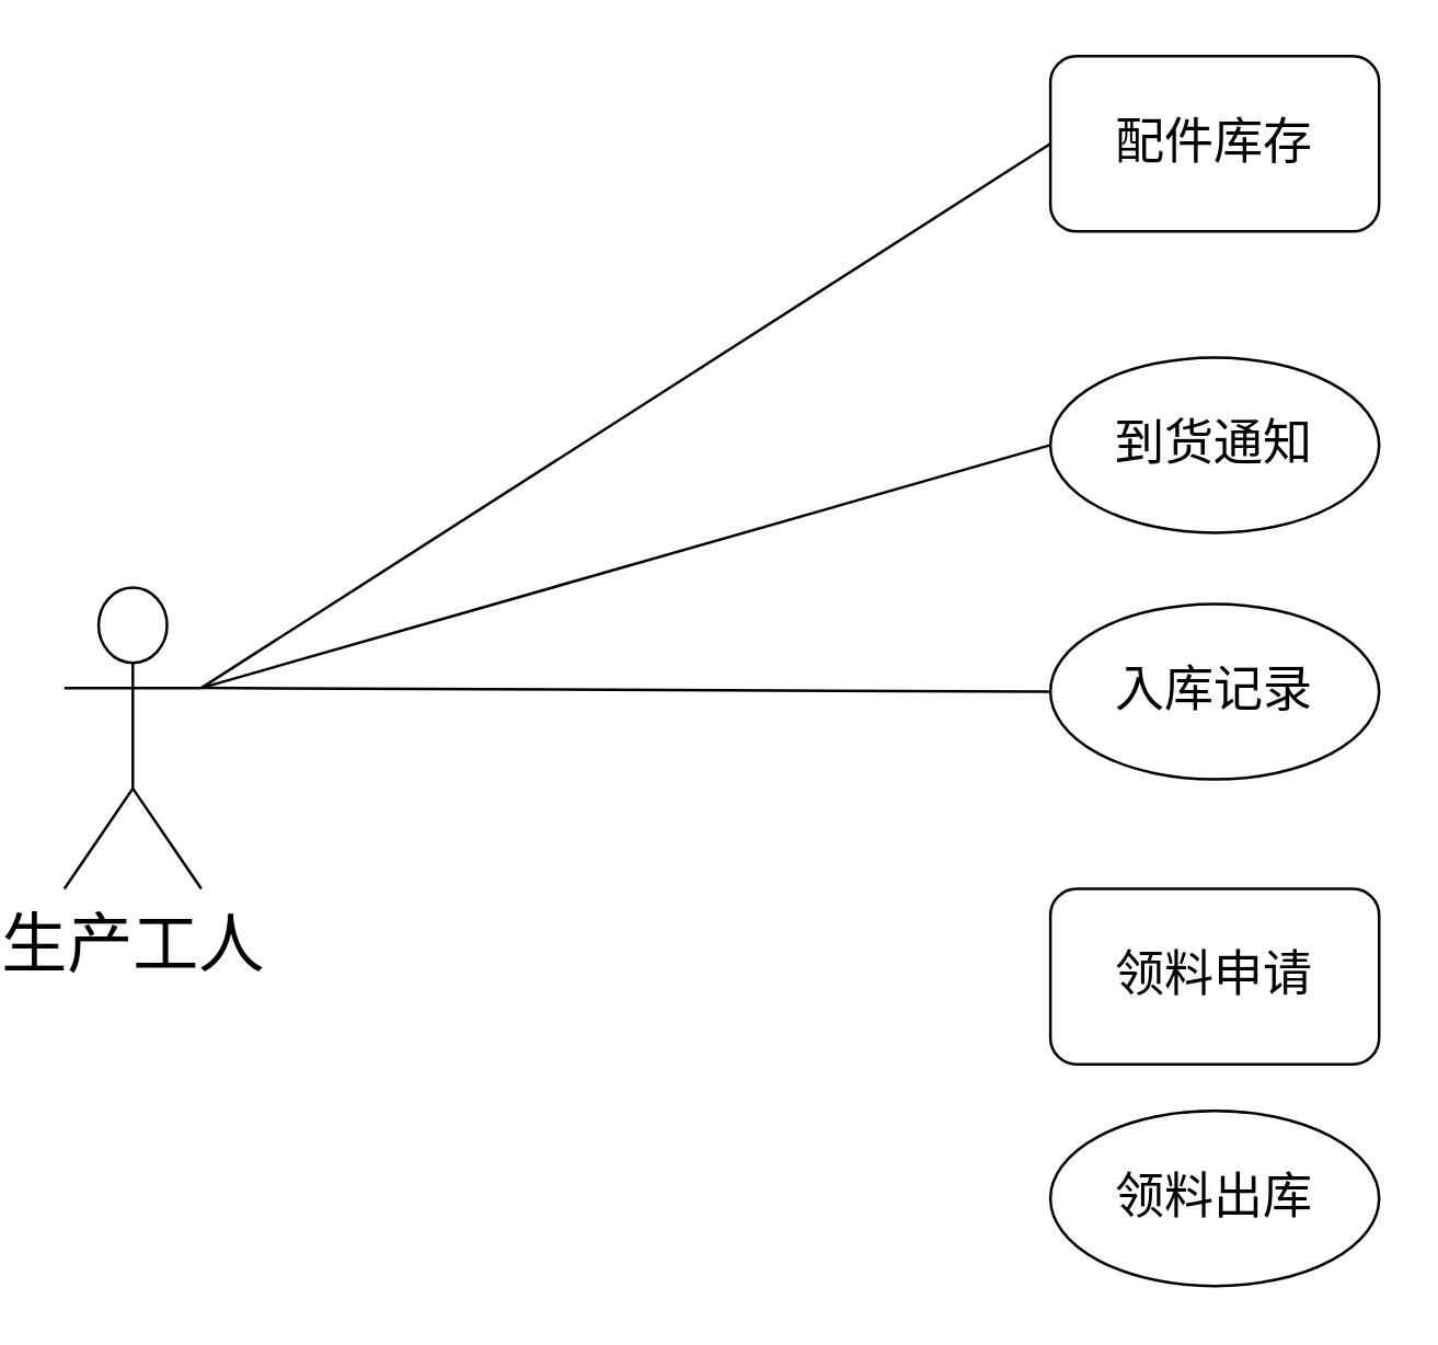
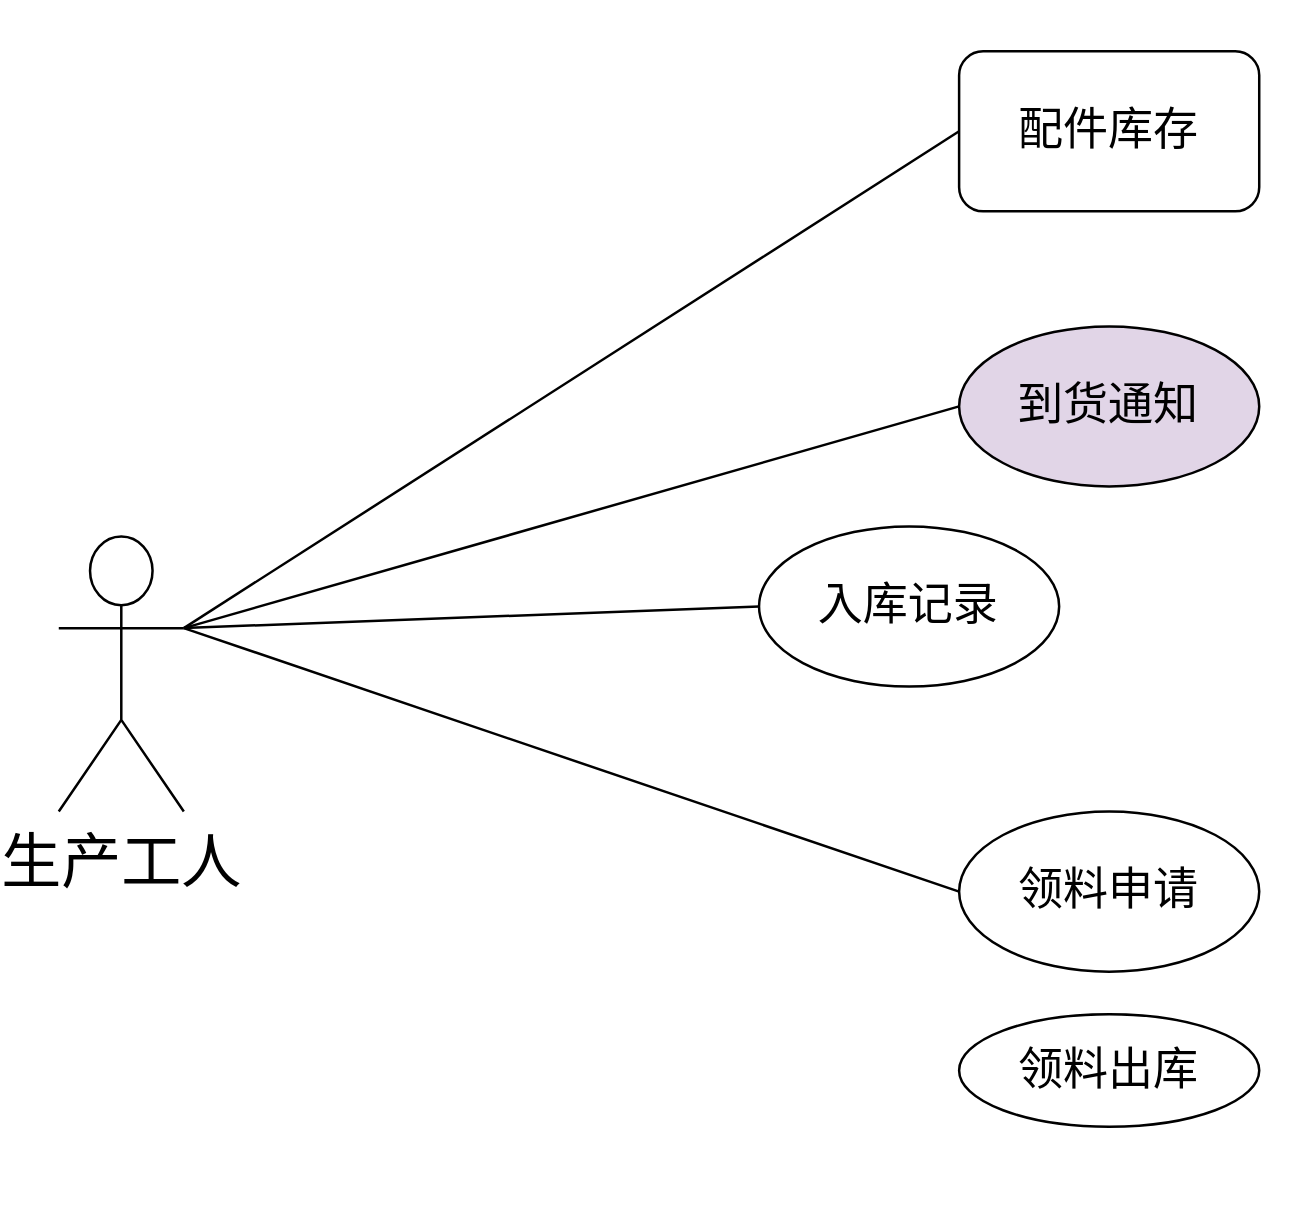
- <mxCell id="4" value="&lt;font style=&quot;font-size: 18px;&quot;&gt;到货通知&lt;/font&gt;" style="ellipse;whiteSpace=wrap;html=1;" vertex="1" parent="1"><mxGeometry x="380" y="130" width="120" height="64" as="geometry" /></mxCell>
+ <mxCell id="4" value="&lt;font style=&quot;font-size: 18px;&quot;&gt;到货通知&lt;/font&gt;" style="ellipse;whiteSpace=wrap;html=1;fillColor=#e1d5e7;" vertex="1" parent="1"><mxGeometry x="380" y="130" width="120" height="64" as="geometry" /></mxCell>
- <mxCell id="5" value="&lt;font style=&quot;font-size: 18px;&quot;&gt;入库记录&lt;/font&gt;" style="ellipse;whiteSpace=wrap;html=1;" vertex="1" parent="1"><mxGeometry x="380" y="220" width="120" height="64" as="geometry" /></mxCell>
+ <mxCell id="5" value="&lt;font style=&quot;font-size: 18px;&quot;&gt;入库记录&lt;/font&gt;" style="ellipse;whiteSpace=wrap;html=1;" vertex="1" parent="1"><mxGeometry x="300" y="210" width="120" height="64" as="geometry" /></mxCell>
+ <mxCell id="11" value="" style="endArrow=none;html=1;rounded=0;entryX=0;entryY=0.5;entryDx=0;entryDy=0;exitX=1;exitY=0.333;exitDx=0;exitDy=0;exitPerimeter=0;" edge="1" parent="1" source="2" target="6"><mxGeometry width="50" height="50" relative="1" as="geometry"><mxPoint x="80" y="261" as="sourcePoint" /><mxPoint x="350" y="502" as="targetPoint" /></mxGeometry></mxCell>
- <mxCell id="6" value="&lt;font style=&quot;font-size: 18px;&quot;&gt;领料申请&lt;/font&gt;" style="whiteSpace=wrap;html=1;rounded=1;" vertex="1" parent="1"><mxGeometry x="380" y="324" width="120" height="64" as="geometry" /></mxCell>
+ <mxCell id="6" value="&lt;font style=&quot;font-size: 18px;&quot;&gt;领料申请&lt;/font&gt;" style="ellipse;whiteSpace=wrap;html=1;" vertex="1" parent="1"><mxGeometry x="380" y="324" width="120" height="64" as="geometry" /></mxCell>
- <mxCell id="7" value="&lt;font style=&quot;font-size: 18px;&quot;&gt;领料出库&lt;/font&gt;" style="ellipse;whiteSpace=wrap;html=1;" vertex="1" parent="1"><mxGeometry x="380" y="405" width="120" height="64" as="geometry" /></mxCell>
+ <mxCell id="7" value="&lt;font style=&quot;font-size: 18px;&quot;&gt;领料出库&lt;/font&gt;" style="ellipse;whiteSpace=wrap;html=1;" vertex="1" parent="1"><mxGeometry x="380" y="405" width="120" height="45" as="geometry" /></mxCell>
